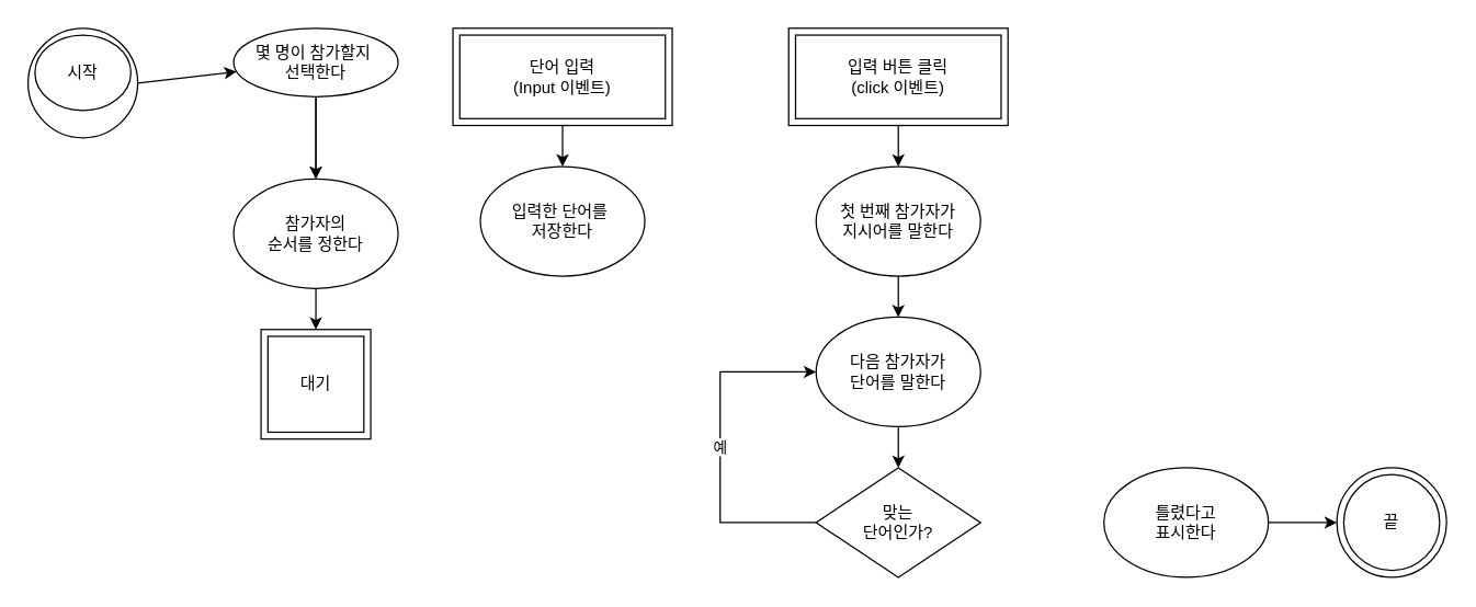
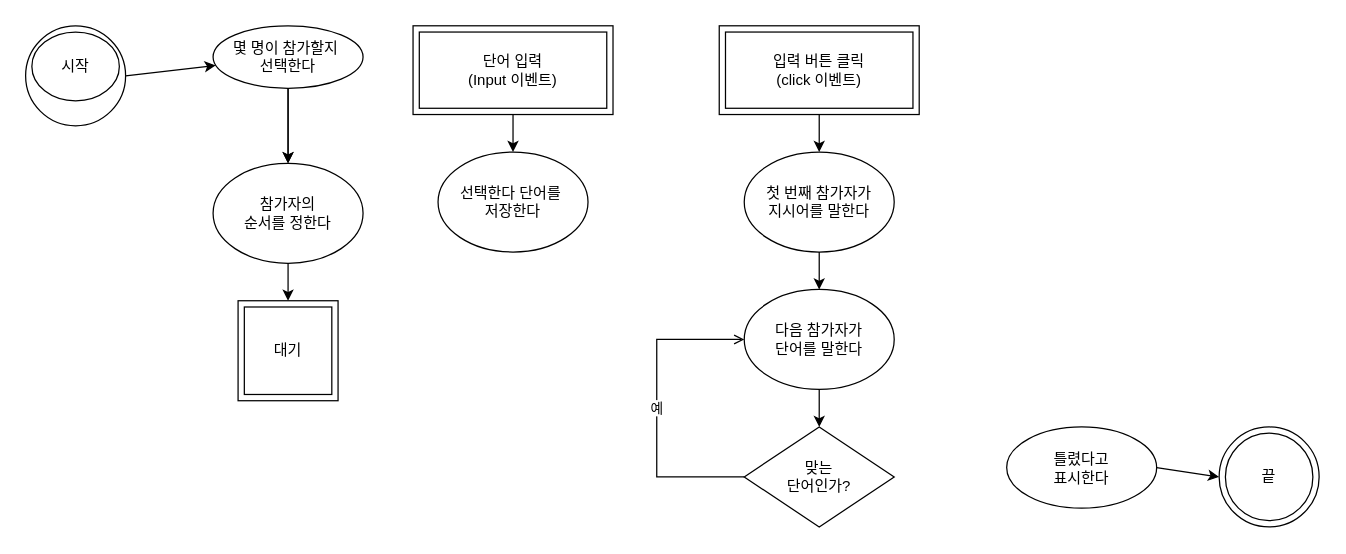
- <mxCell id="25" value="입력한 단어를&amp;nbsp;&lt;div&gt;저장한다&lt;/div&gt;" style="ellipse;whiteSpace=wrap;html=1;" vertex="1" parent="1"><mxGeometry x="350" y="121" width="120" height="80" as="geometry" /></mxCell>
+ <mxCell id="25" value="선택한다 단어를&amp;nbsp;&lt;div&gt;저장한다&lt;/div&gt;" style="ellipse;whiteSpace=wrap;html=1;" vertex="1" parent="1"><mxGeometry x="350" y="121" width="120" height="80" as="geometry" /></mxCell>
- <mxCell id="15" value="예" style="endArrow=classic;html=1;rounded=0;exitX=0;exitY=0.5;exitDx=0;exitDy=0;entryX=0;entryY=0.5;entryDx=0;entryDy=0;" edge="1" parent="1" source="14" target="12"><mxGeometry width="50" height="50" relative="1" as="geometry"><mxPoint x="795" y="191" as="sourcePoint" /><mxPoint x="525" y="381" as="targetPoint" /><Array as="points"><mxPoint x="525" y="381" /><mxPoint x="525" y="271" /></Array></mxGeometry></mxCell>
+ <mxCell id="15" value="예" style="endArrow=open;html=1;rounded=0;exitX=0;exitY=0.5;exitDx=0;exitDy=0;entryX=0;entryY=0.5;entryDx=0;entryDy=0;" edge="1" parent="1" source="14" target="12"><mxGeometry width="50" height="50" relative="1" as="geometry"><mxPoint x="795" y="191" as="sourcePoint" /><mxPoint x="525" y="381" as="targetPoint" /><Array as="points"><mxPoint x="525" y="381" /><mxPoint x="525" y="271" /></Array></mxGeometry></mxCell>
- <mxCell id="16" value="틀렸다고&lt;div&gt;표시한다&lt;/div&gt;" style="ellipse;whiteSpace=wrap;html=1;" vertex="1" parent="1"><mxGeometry x="805" y="341" width="120" height="80" as="geometry" /></mxCell>
+ <mxCell id="16" value="틀렸다고&lt;div&gt;표시한다&lt;/div&gt;" style="ellipse;whiteSpace=wrap;html=1;" vertex="1" parent="1"><mxGeometry x="805" y="341" width="120" height="65" as="geometry" /></mxCell>
